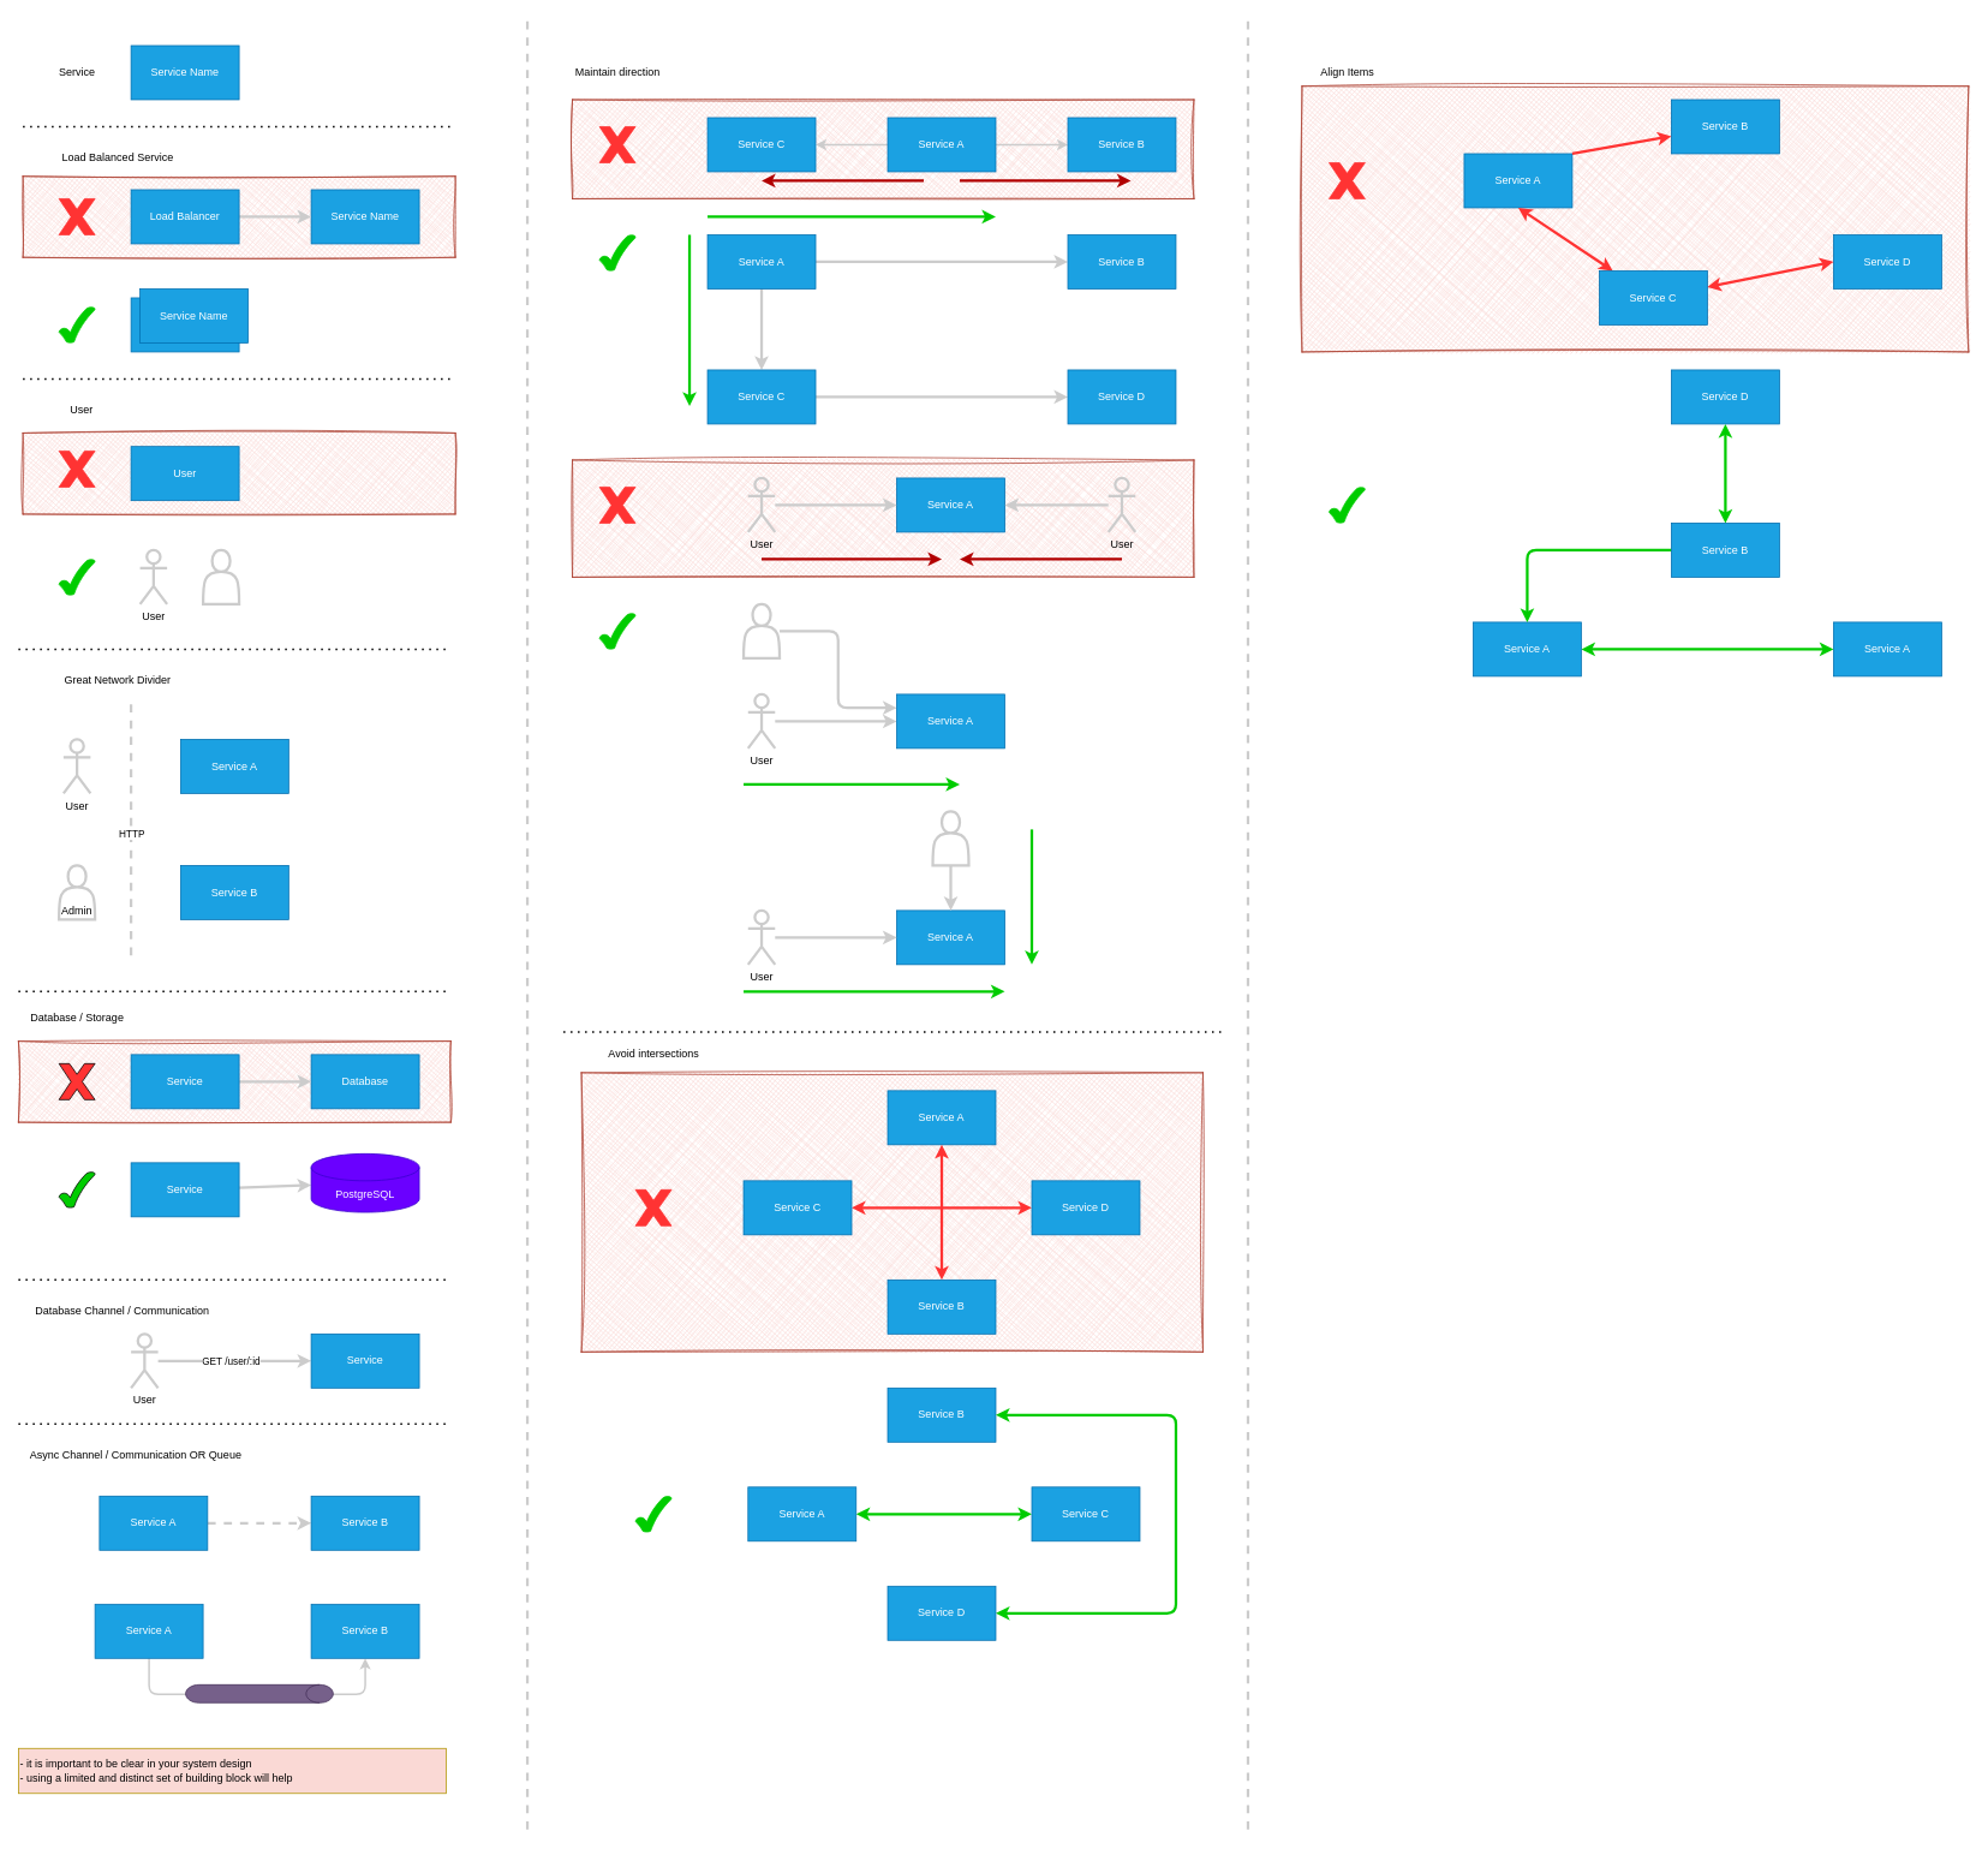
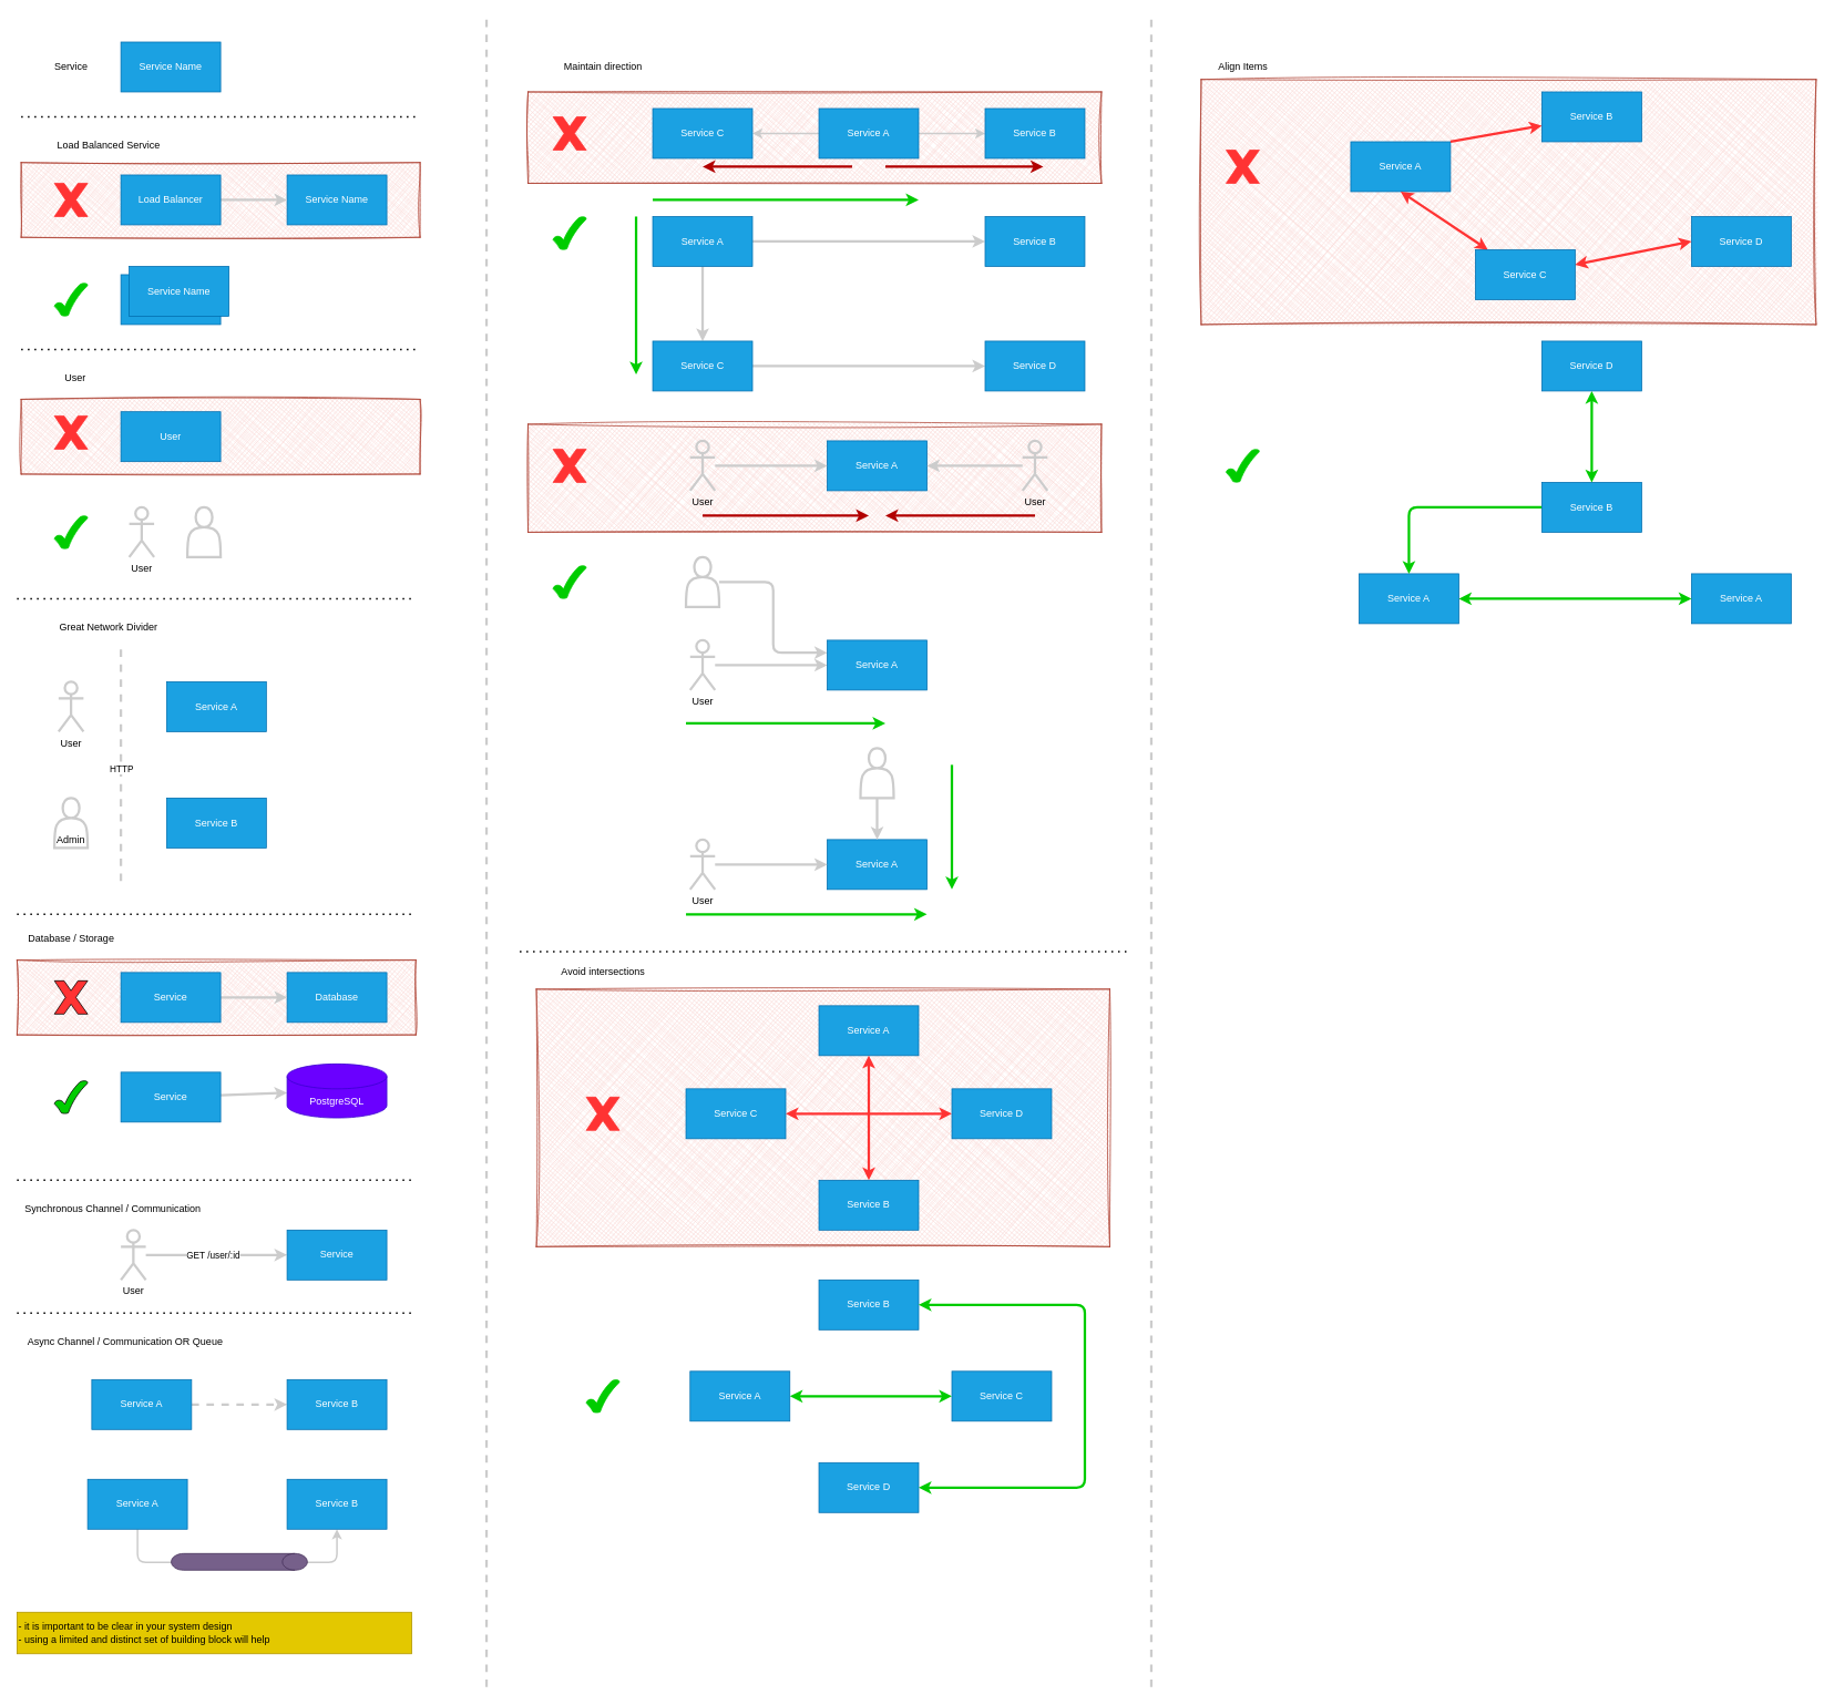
- <mxCell id="62" value="Maintain direction" style="text;html=1;align=center;verticalAlign=middle;resizable=0;points=[];autosize=1;strokeColor=none;fillColor=none;" vertex="1" parent="1"><mxGeometry x="625" y="65" width="120" height="30" as="geometry" /></mxCell>
+ <mxCell id="62" value="Maintain direction" style="text;html=1;align=center;verticalAlign=middle;resizable=0;points=[];autosize=1;strokeColor=none;fillColor=none;" vertex="1" parent="1"><mxGeometry x="665" y="65" width="120" height="30" as="geometry" /></mxCell>
- <mxCell id="46" value="Database Channel / Communication" style="text;html=1;align=center;verticalAlign=middle;resizable=0;points=[];autosize=1;strokeColor=none;fillColor=none;" vertex="1" parent="1"><mxGeometry x="20" y="1440" width="230" height="30" as="geometry" /></mxCell>
+ <mxCell id="46" value="Synchronous Channel / Communication" style="text;html=1;align=center;verticalAlign=middle;resizable=0;points=[];autosize=1;strokeColor=none;fillColor=none;" vertex="1" parent="1"><mxGeometry x="20" y="1440" width="230" height="30" as="geometry" /></mxCell>
- <mxCell id="60" value="- it is important to be clear in your system design&lt;br&gt;&lt;div style=&quot;&quot;&gt;&lt;span style=&quot;background-color: initial;&quot;&gt;- using a limited and distinct set of building block will help&lt;/span&gt;&lt;/div&gt;" style="whiteSpace=wrap;html=1;strokeColor=#B09500;strokeWidth=1;fillColor=#fad9d5;align=left;verticalAlign=middle;fontColor=#000000;" vertex="1" parent="1"><mxGeometry x="20" y="1940" width="475" height="50" as="geometry" /></mxCell>
+ <mxCell id="60" value="- it is important to be clear in your system design&lt;br&gt;&lt;div style=&quot;&quot;&gt;&lt;span style=&quot;background-color: initial;&quot;&gt;- using a limited and distinct set of building block will help&lt;/span&gt;&lt;/div&gt;" style="whiteSpace=wrap;html=1;strokeColor=#B09500;strokeWidth=1;fillColor=#e3c800;align=left;verticalAlign=middle;fontColor=#000000;" vertex="1" parent="1"><mxGeometry x="20" y="1940" width="475" height="50" as="geometry" /></mxCell>
